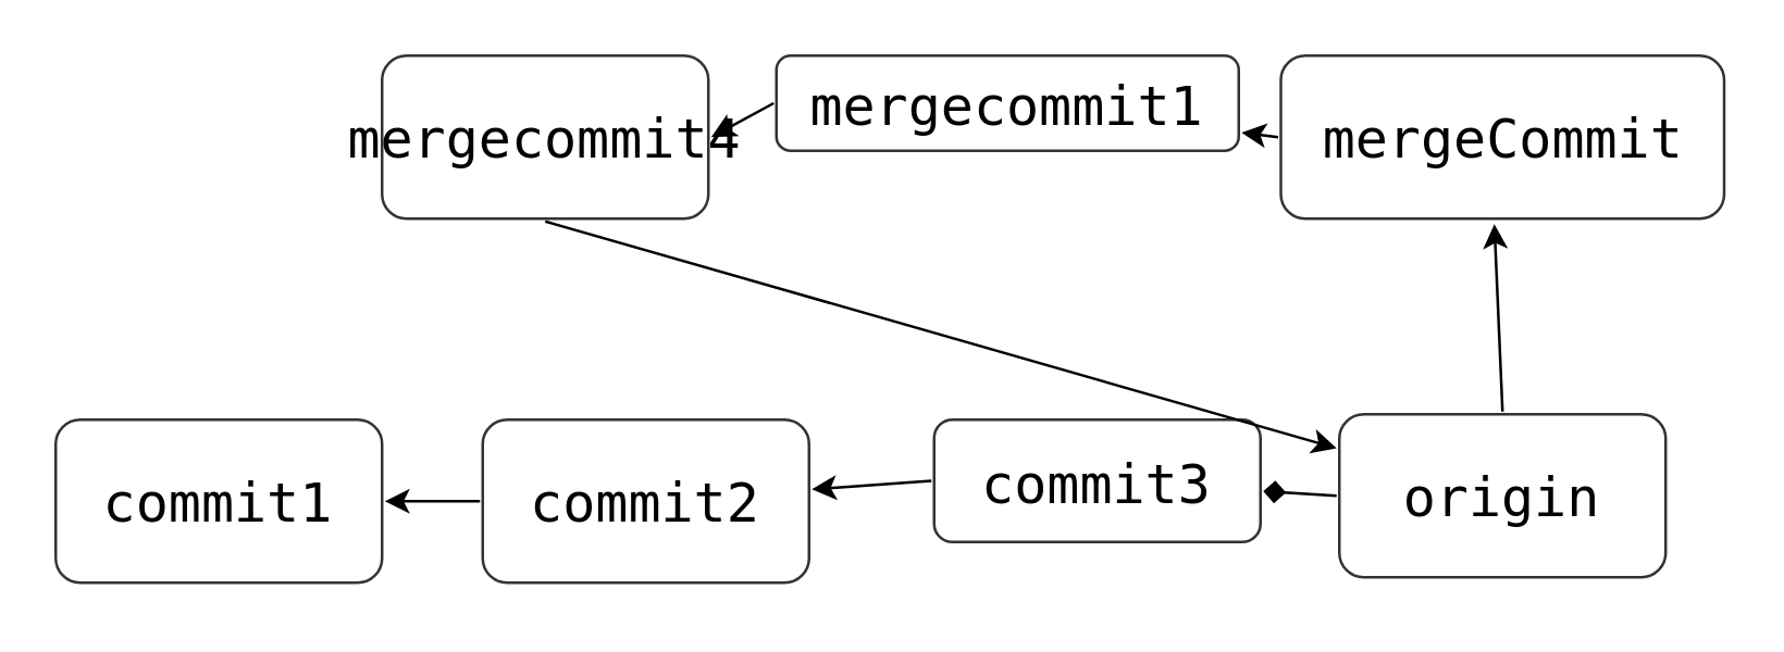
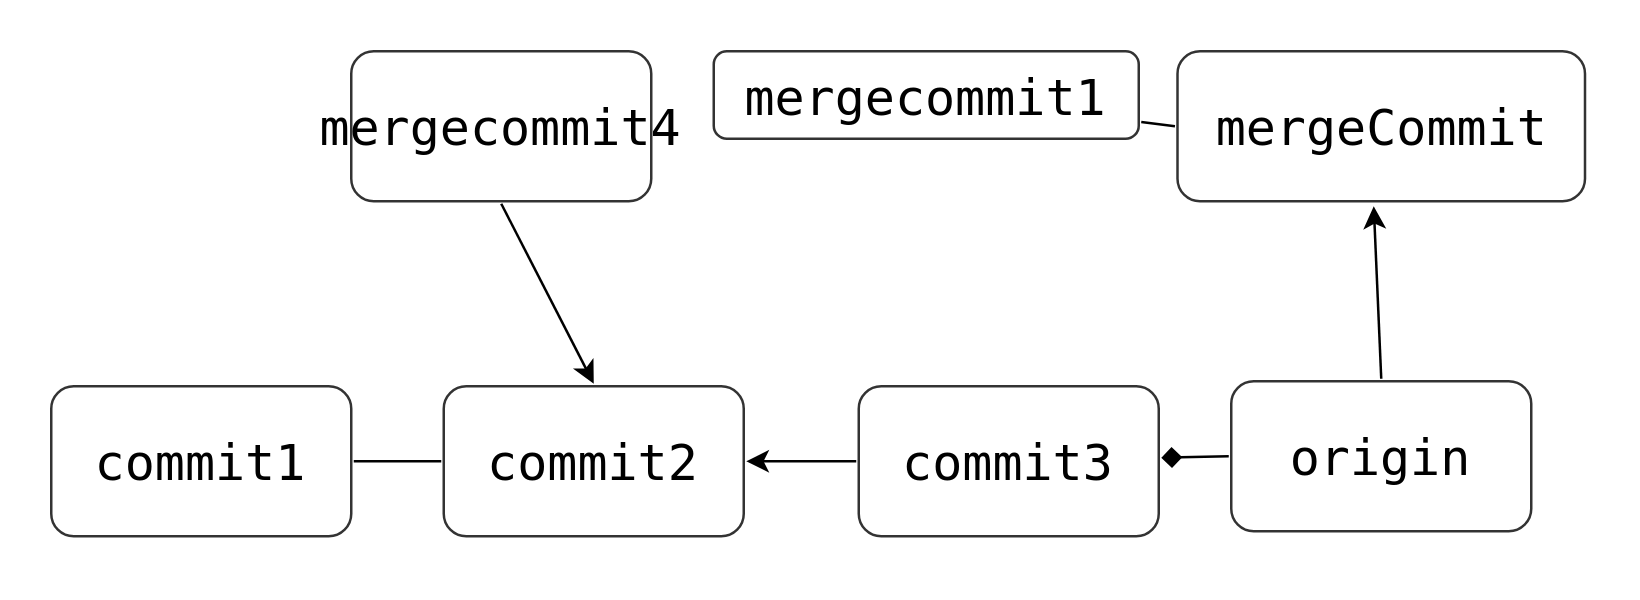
- <mxCell id="13" style="edgeStyle=none;sketch=0;hachureGap=4;jiggle=2;curveFitting=1;html=1;exitX=0;exitY=0.5;exitDx=0;exitDy=0;entryX=1;entryY=0.5;entryDx=0;entryDy=0;fontFamily=Architects Daughter;fontSource=https%3A%2F%2Ffonts.googleapis.com%2Fcss%3Ffamily%3DArchitects%2BDaughter;fontSize=20;fontColor=default;" edge="1" parent="1" source="14" target="16"><mxGeometry relative="1" as="geometry" /></mxCell>
- <mxCell id="11" style="edgeStyle=none;sketch=0;hachureGap=4;jiggle=2;curveFitting=1;html=1;exitX=0;exitY=0.5;exitDx=0;exitDy=0;fontFamily=Architects Daughter;fontSource=https%3A%2F%2Ffonts.googleapis.com%2Fcss%3Ffamily%3DArchitects%2BDaughter;fontSize=20;fontColor=default;" edge="1" parent="1" source="12" target="14"><mxGeometry relative="1" as="geometry" /></mxCell>
+ <mxCell id="11" style="edgeStyle=none;sketch=0;hachureGap=4;jiggle=2;curveFitting=1;html=1;exitX=0;exitY=0.5;exitDx=0;exitDy=0;fontFamily=Architects Daughter;fontSource=https%3A%2F%2Ffonts.googleapis.com%2Fcss%3Ffamily%3DArchitects%2BDaughter;fontSize=20;fontColor=default;endArrow=none;" edge="1" parent="1" source="12" target="14"><mxGeometry relative="1" as="geometry" /></mxCell>
- <mxCell id="15" style="edgeStyle=none;sketch=0;hachureGap=4;jiggle=2;curveFitting=1;html=1;exitX=0.5;exitY=1;exitDx=0;exitDy=0;fontFamily=Architects Daughter;fontSource=https%3A%2F%2Ffonts.googleapis.com%2Fcss%3Ffamily%3DArchitects%2BDaughter;fontSize=20;fontColor=default;" edge="1" parent="1" source="16" target="10"><mxGeometry relative="1" as="geometry" /></mxCell>
+ <mxCell id="15" style="edgeStyle=none;sketch=0;hachureGap=4;jiggle=2;curveFitting=1;html=1;exitX=0.5;exitY=1;exitDx=0;exitDy=0;entryX=0.5;entryY=0;entryDx=0;entryDy=0;fontFamily=Architects Daughter;fontSource=https%3A%2F%2Ffonts.googleapis.com%2Fcss%3Ffamily%3DArchitects%2BDaughter;fontSize=20;fontColor=default;" edge="1" parent="1" source="16" target="5"><mxGeometry relative="1" as="geometry" /></mxCell>
- <mxCell id="7" value="&lt;pre&gt;commit3&lt;/pre&gt;" style="whiteSpace=wrap;html=1;rounded=1;hachureGap=4;strokeColor=default;fontFamily=Architects Daughter;fontSource=https%3A%2F%2Ffonts.googleapis.com%2Fcss%3Ffamily%3DArchitects%2BDaughter;fontSize=20;fillColor=default;gradientColor=none;strokeWidth=1;perimeterSpacing=1;opacity=80;" vertex="1" parent="1"><mxGeometry x="343" y="154" width="120" height="45" as="geometry" /></mxCell>
+ <mxCell id="7" value="&lt;pre&gt;commit3&lt;/pre&gt;" style="whiteSpace=wrap;html=1;rounded=1;hachureGap=4;strokeColor=default;fontFamily=Architects Daughter;fontSource=https%3A%2F%2Ffonts.googleapis.com%2Fcss%3Ffamily%3DArchitects%2BDaughter;fontSize=20;fillColor=default;gradientColor=none;strokeWidth=1;perimeterSpacing=1;opacity=80;" vertex="1" parent="1"><mxGeometry x="343" y="154" width="120" height="60" as="geometry" /></mxCell>
- <mxCell id="4" style="edgeStyle=none;sketch=0;hachureGap=4;jiggle=2;curveFitting=1;html=1;exitX=0;exitY=0.5;exitDx=0;exitDy=0;fontFamily=Architects Daughter;fontSource=https%3A%2F%2Ffonts.googleapis.com%2Fcss%3Ffamily%3DArchitects%2BDaughter;fontSize=20;fontColor=default;" edge="1" parent="1" source="5" target="3"><mxGeometry relative="1" as="geometry" /></mxCell>
+ <mxCell id="4" style="edgeStyle=none;sketch=0;hachureGap=4;jiggle=2;curveFitting=1;html=1;exitX=0;exitY=0.5;exitDx=0;exitDy=0;fontFamily=Architects Daughter;fontSource=https%3A%2F%2Ffonts.googleapis.com%2Fcss%3Ffamily%3DArchitects%2BDaughter;fontSize=20;fontColor=default;endArrow=none;" edge="1" parent="1" source="5" target="3"><mxGeometry relative="1" as="geometry" /></mxCell>
